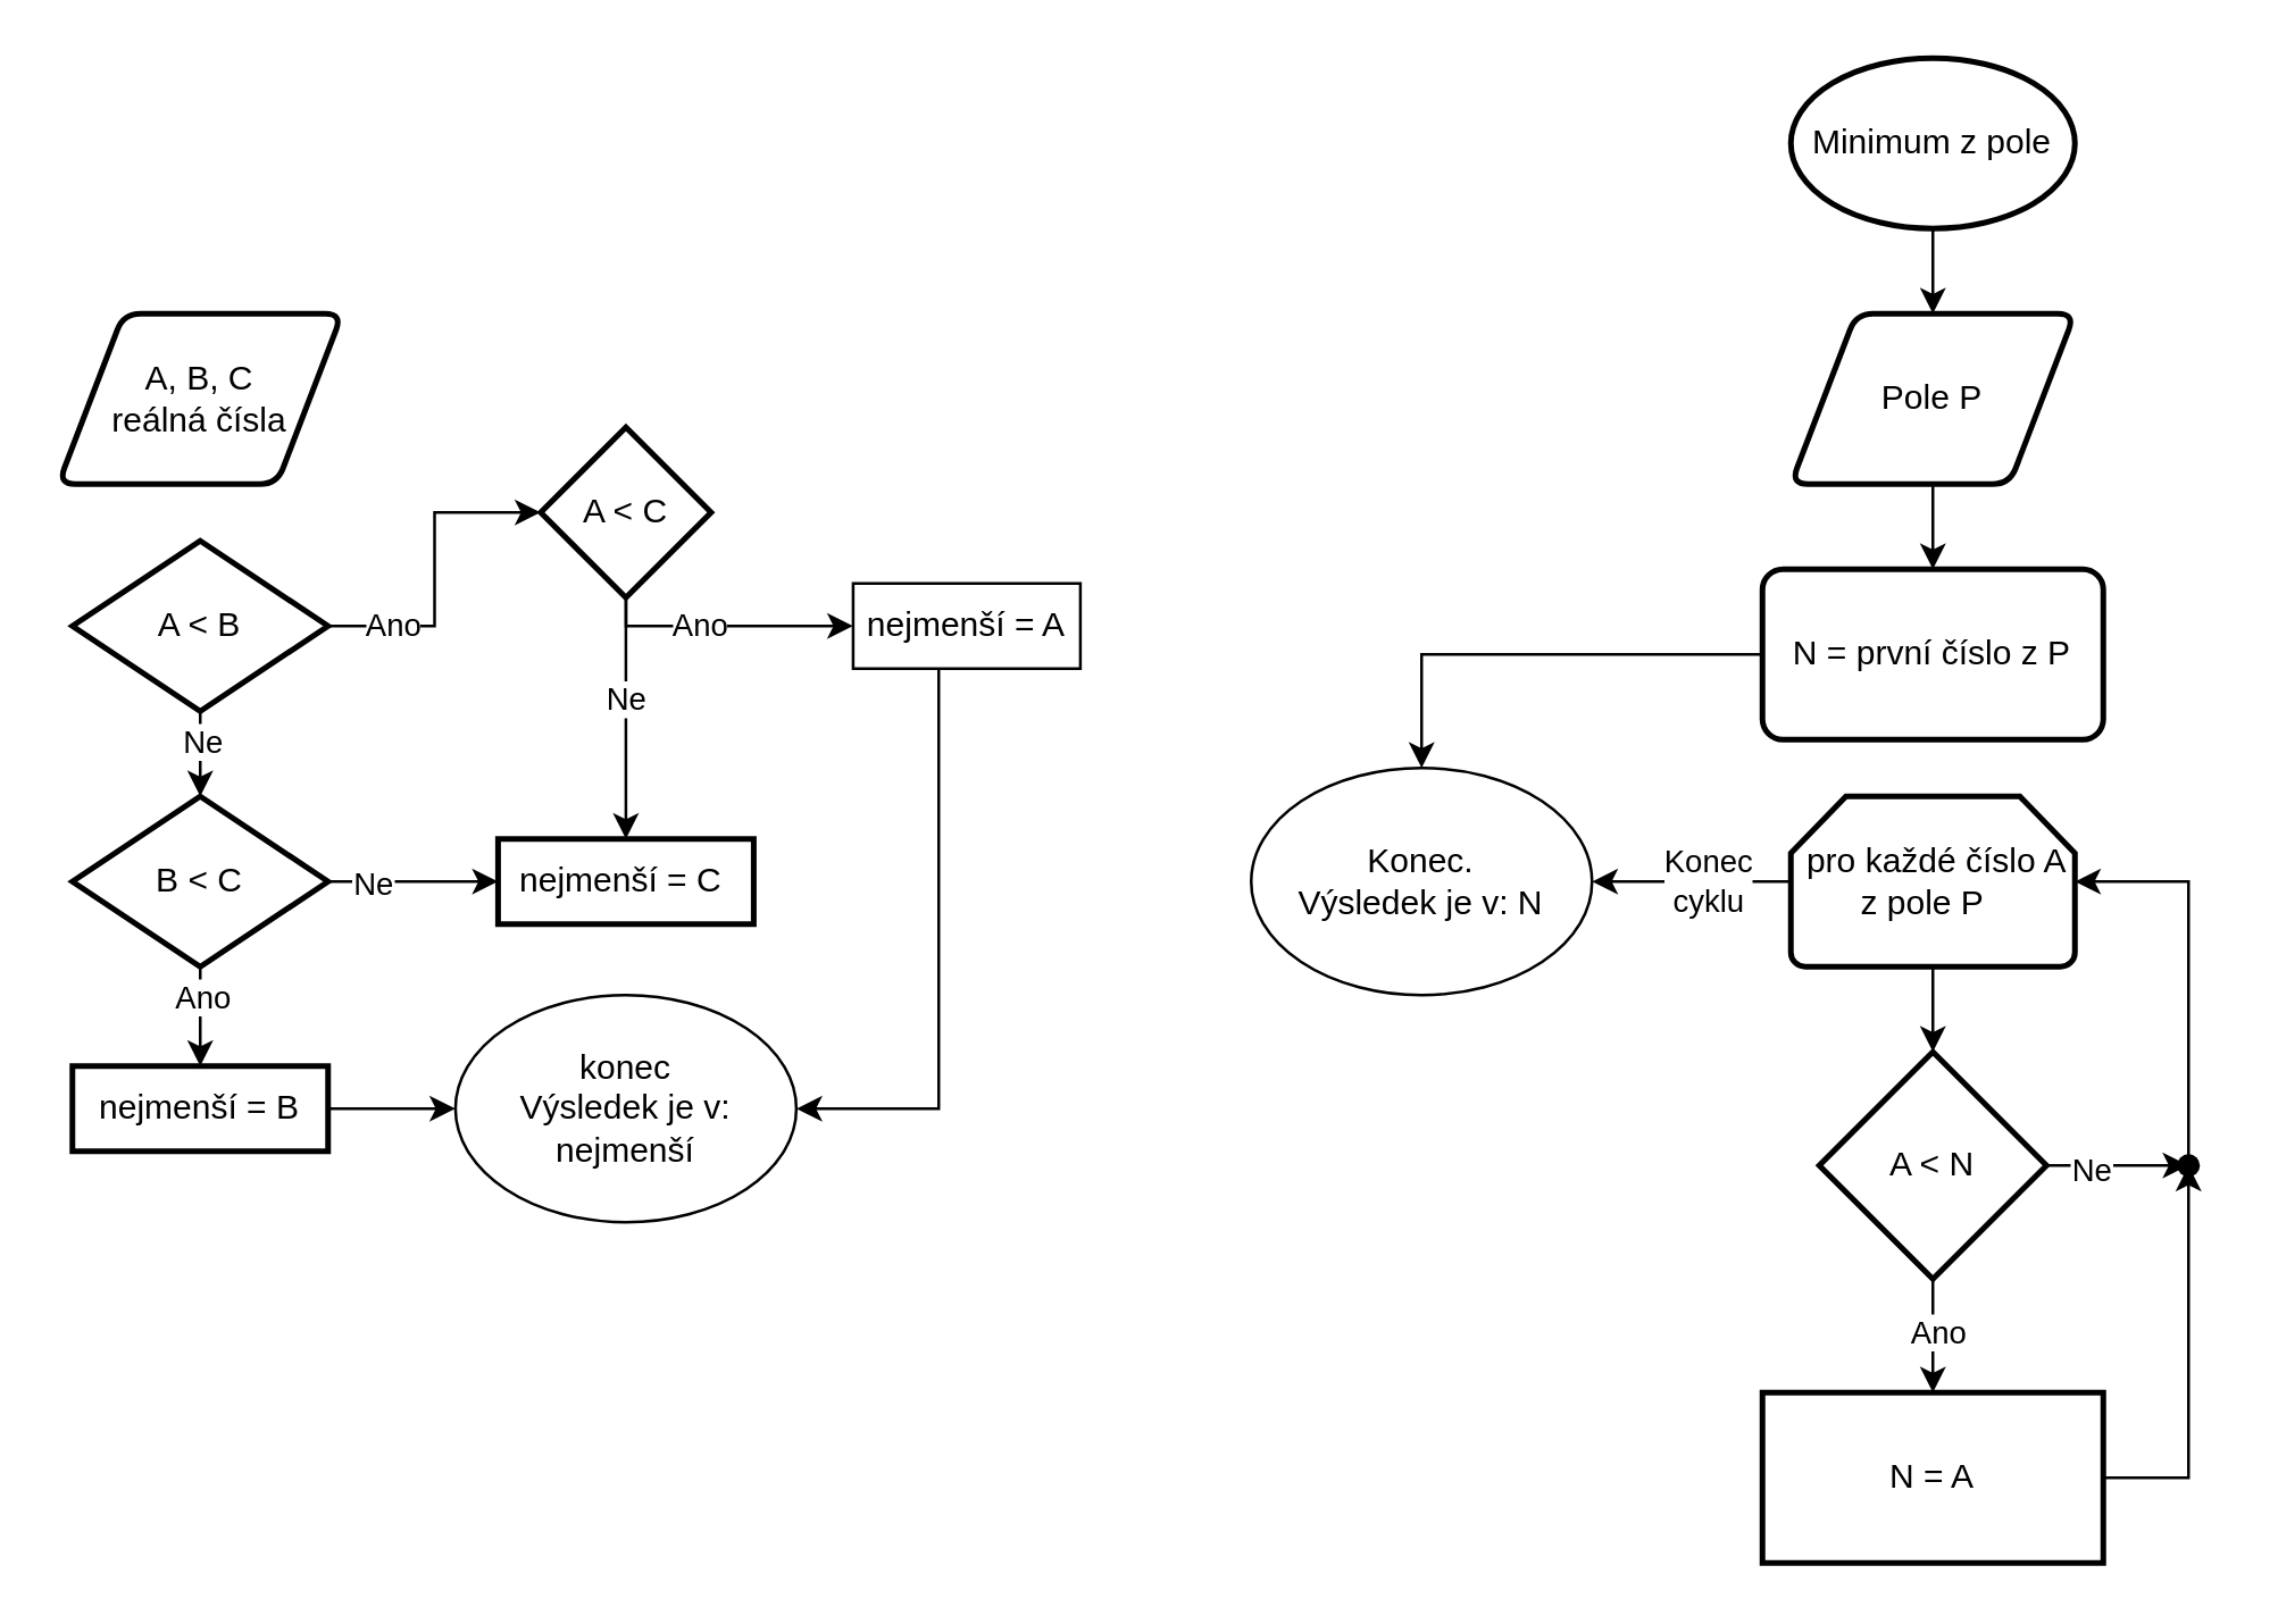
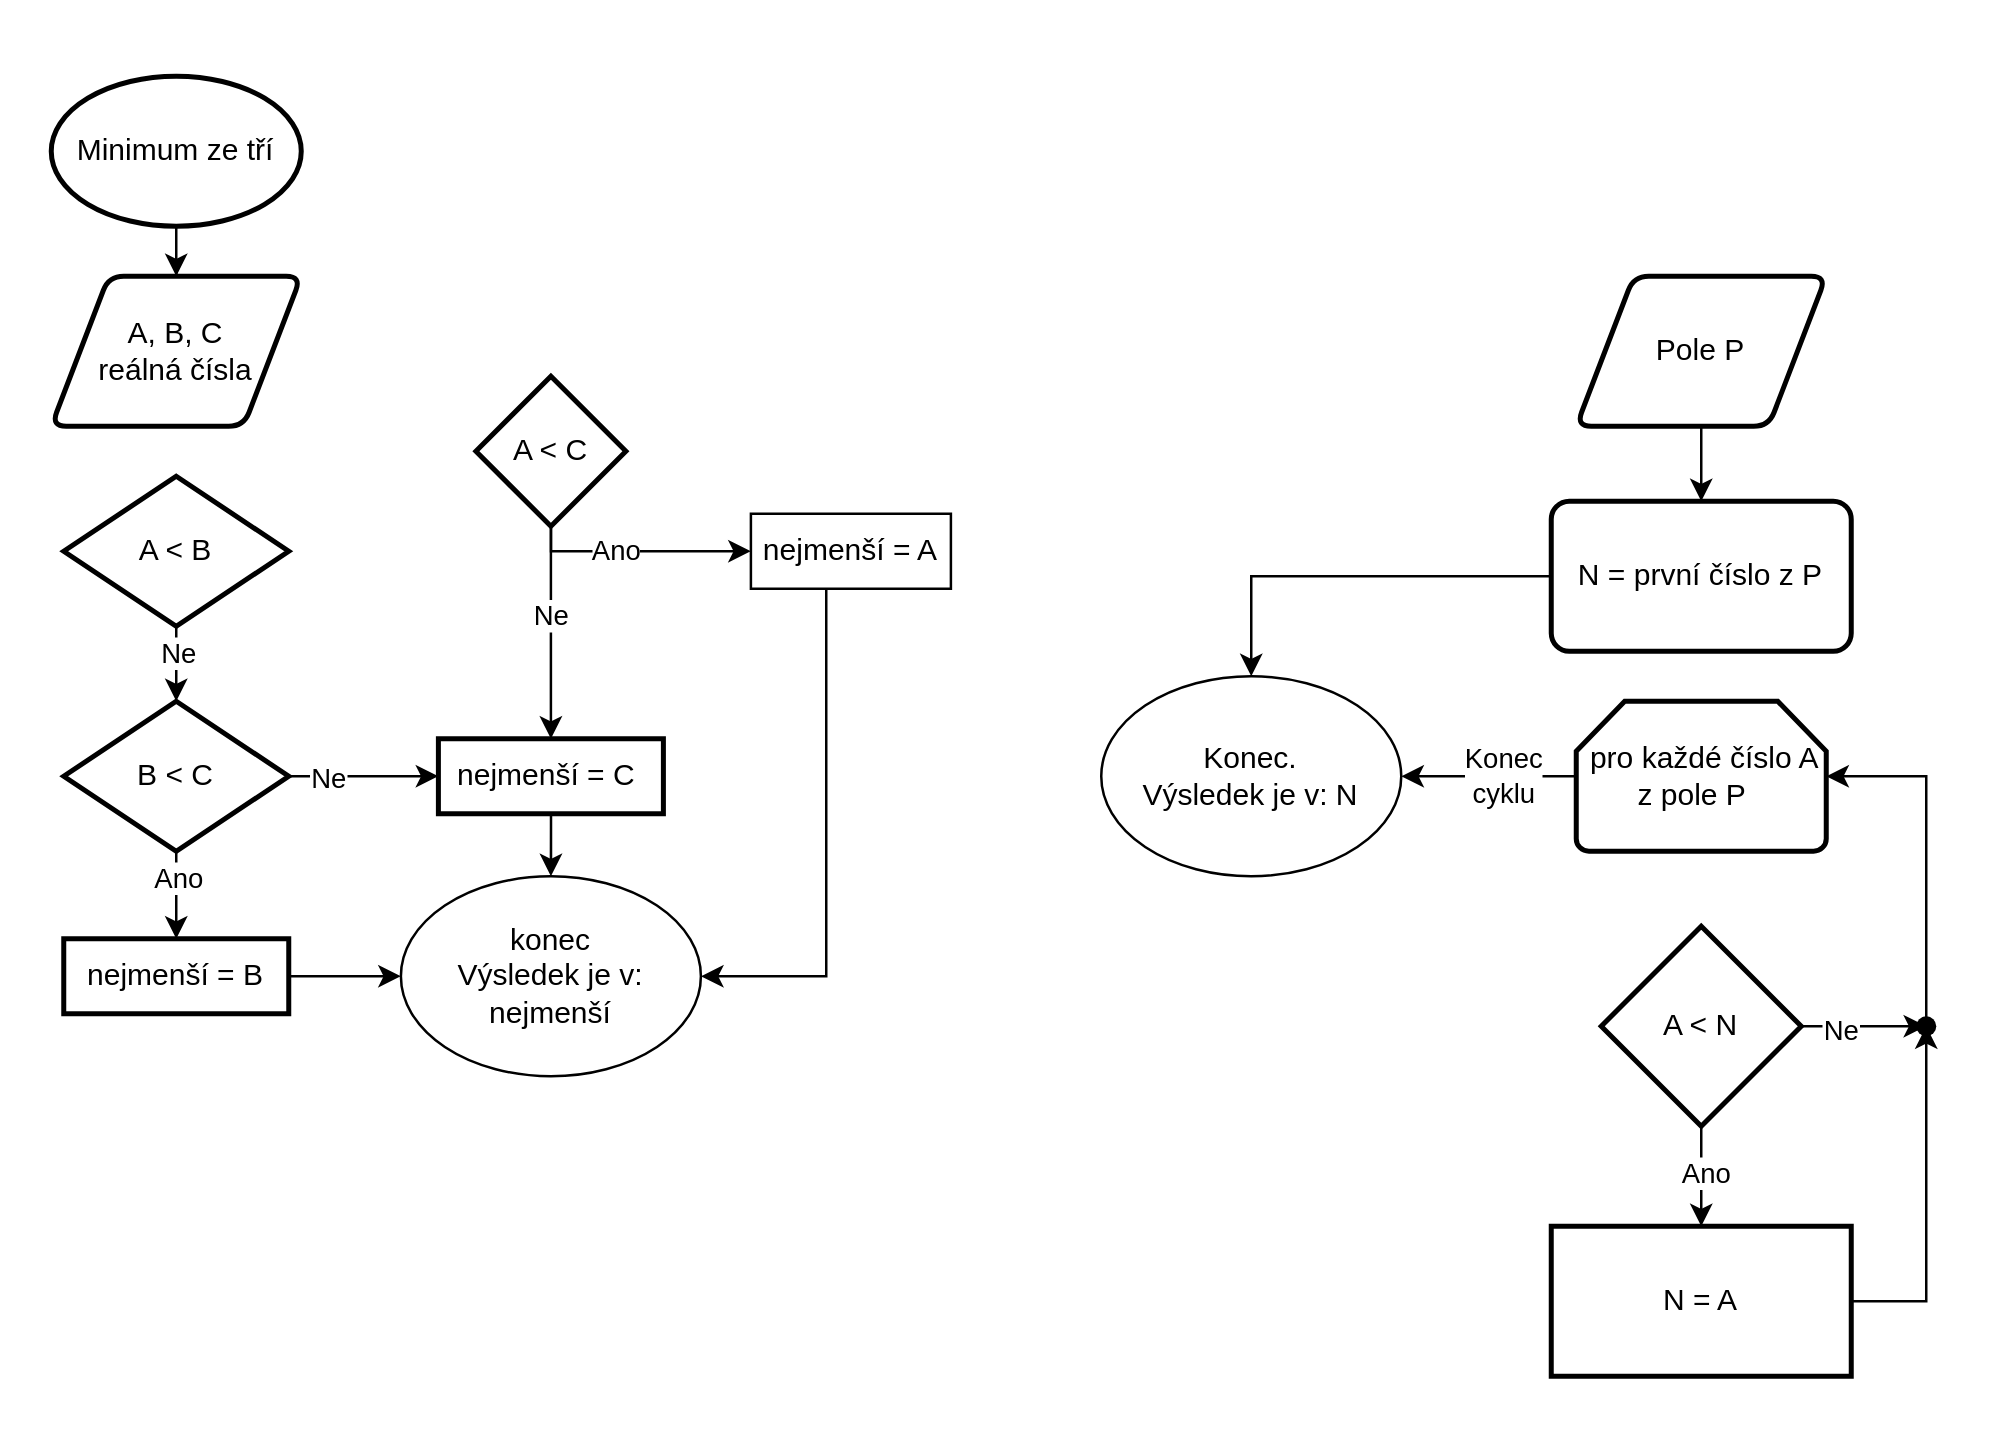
- <mxCell id="26" value="Minimum z pole" style="strokeWidth=2;html=1;shape=mxgraph.flowchart.start_1;whiteSpace=wrap;" vertex="1" parent="1"><mxGeometry x="630" y="20" width="100" height="60" as="geometry" /></mxCell>
+ <mxCell id="3" value="Minimum ze tří" style="strokeWidth=2;html=1;shape=mxgraph.flowchart.start_1;whiteSpace=wrap;" vertex="1" parent="1"><mxGeometry x="20" y="30" width="100" height="60" as="geometry" /></mxCell>
- <mxCell id="25" value="" style="edgeStyle=orthogonalEdgeStyle;rounded=0;orthogonalLoop=1;jettySize=auto;html=1;" edge="1" parent="1" source="26" target="28"><mxGeometry relative="1" as="geometry" /></mxCell>
+ <mxCell id="2" value="" style="edgeStyle=orthogonalEdgeStyle;rounded=0;orthogonalLoop=1;jettySize=auto;html=1;" edge="1" parent="1" source="3" target="4"><mxGeometry relative="1" as="geometry" /></mxCell>
- <mxCell id="5" value="Ano" style="edgeStyle=orthogonalEdgeStyle;rounded=0;orthogonalLoop=1;jettySize=auto;html=1;" edge="1" parent="1" source="8" target="12"><mxGeometry x="-0.599" relative="1" as="geometry"><mxPoint as="offset" /></mxGeometry></mxCell>
+ <mxCell id="16" style="edgeStyle=orthogonalEdgeStyle;rounded=0;orthogonalLoop=1;jettySize=auto;html=1;" edge="1" parent="1" source="17" target="15"><mxGeometry relative="1" as="geometry"><mxPoint x="219.86" y="350" as="targetPoint" /><Array as="points" /></mxGeometry></mxCell>
- <mxCell id="31" value="" style="edgeStyle=orthogonalEdgeStyle;rounded=0;orthogonalLoop=1;jettySize=auto;html=1;" edge="1" parent="1" source="34" target="39"><mxGeometry relative="1" as="geometry" /></mxCell>
